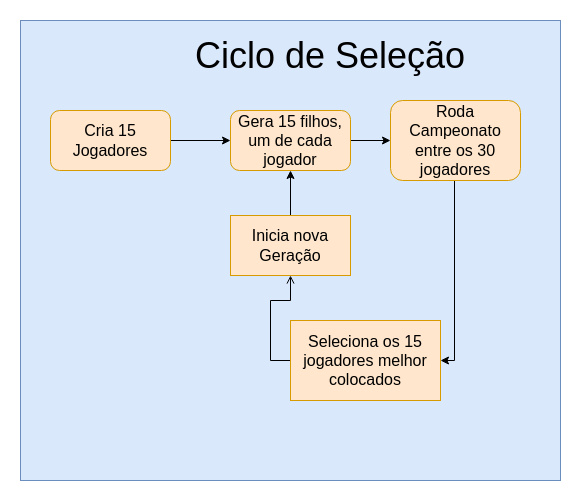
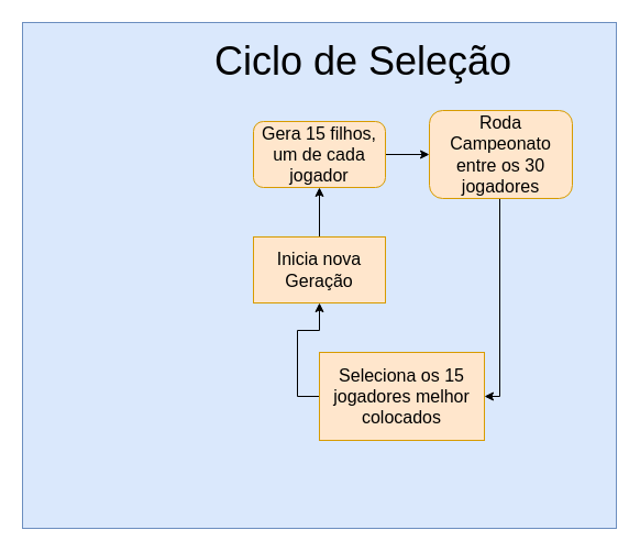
- <mxCell id="5" value="&lt;font style=&quot;font-size: 16px&quot;&gt;Cria 15 Jogadores&lt;/font&gt;" style="rounded=1;whiteSpace=wrap;html=1;fillColor=#ffe6cc;strokeColor=#d79b00;" vertex="1" parent="1"><mxGeometry x="50" y="110" width="120" height="60" as="geometry" /></mxCell>
- <mxCell id="4" style="edgeStyle=orthogonalEdgeStyle;rounded=0;orthogonalLoop=1;jettySize=auto;html=1;" edge="1" parent="1" source="5" target="7"><mxGeometry relative="1" as="geometry" /></mxCell>
- <mxCell id="10" style="edgeStyle=orthogonalEdgeStyle;rounded=0;orthogonalLoop=1;jettySize=auto;html=1;entryX=0.5;entryY=1;entryDx=0;entryDy=0;endArrow=open;" edge="1" parent="1" source="11" target="13"><mxGeometry relative="1" as="geometry"><Array as="points"><mxPoint x="270" y="360" /><mxPoint x="270" y="300" /><mxPoint x="290" y="300" /></Array></mxGeometry></mxCell>
+ <mxCell id="10" style="edgeStyle=orthogonalEdgeStyle;rounded=0;orthogonalLoop=1;jettySize=auto;html=1;entryX=0.5;entryY=1;entryDx=0;entryDy=0;" edge="1" parent="1" source="11" target="13"><mxGeometry relative="1" as="geometry"><Array as="points"><mxPoint x="270" y="360" /><mxPoint x="270" y="300" /><mxPoint x="290" y="300" /></Array></mxGeometry></mxCell>
